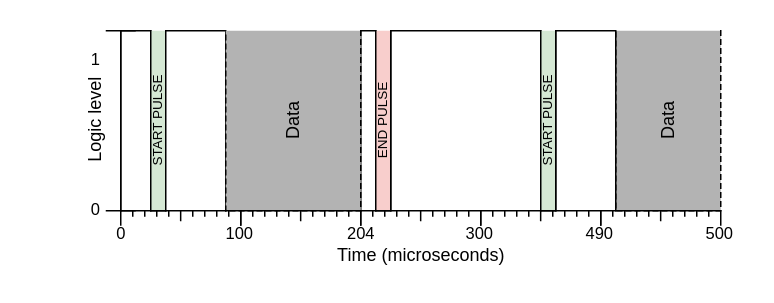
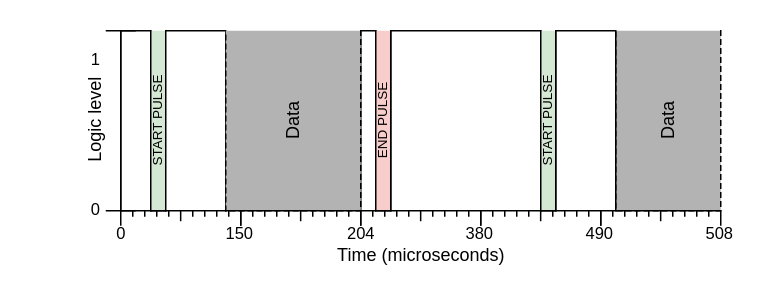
- <mxCell id="81" value="100&lt;br&gt;" style="text;html=1;align=center;verticalAlign=middle;resizable=0;points=[];autosize=1;fontSize=11;" vertex="1" parent="1"><mxGeometry x="144" y="146" width="30" height="18" as="geometry" /></mxCell>
+ <mxCell id="81" value="150&lt;br&gt;" style="text;html=1;align=center;verticalAlign=middle;resizable=0;points=[];autosize=1;fontSize=11;" vertex="1" parent="1"><mxGeometry x="144" y="146" width="30" height="18" as="geometry" /></mxCell>
- <mxCell id="83" value="300" style="text;html=1;align=center;verticalAlign=middle;resizable=0;points=[];autosize=1;fontSize=11;" vertex="1" parent="1"><mxGeometry x="304" y="146" width="30" height="18" as="geometry" /></mxCell>
+ <mxCell id="83" value="380" style="text;html=1;align=center;verticalAlign=middle;resizable=0;points=[];autosize=1;fontSize=11;" vertex="1" parent="1"><mxGeometry x="304" y="146" width="30" height="18" as="geometry" /></mxCell>
- <mxCell id="85" value="500" style="text;html=1;align=center;verticalAlign=middle;resizable=0;points=[];autosize=1;fontSize=11;" vertex="1" parent="1"><mxGeometry x="464" y="146" width="30" height="18" as="geometry" /></mxCell>
+ <mxCell id="85" value="508" style="text;html=1;align=center;verticalAlign=middle;resizable=0;points=[];autosize=1;fontSize=11;" vertex="1" parent="1"><mxGeometry x="464" y="146" width="30" height="18" as="geometry" /></mxCell>
